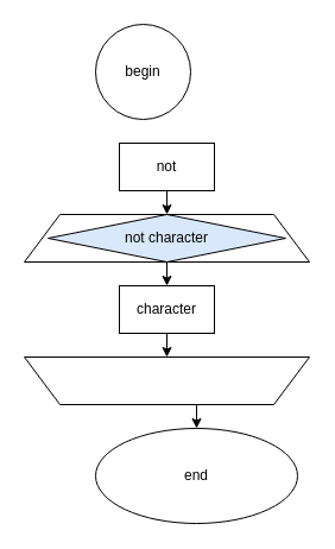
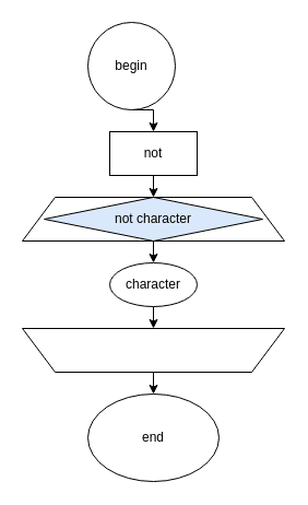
+ <mxCell id="2" style="edgeStyle=orthogonalEdgeStyle;rounded=0;orthogonalLoop=1;jettySize=auto;html=1;exitX=0.5;exitY=1;exitDx=0;exitDy=0;entryX=0.5;entryY=0;entryDx=0;entryDy=0;" parent="1" source="3" target="5" edge="1"><mxGeometry relative="1" as="geometry" /></mxCell>
- <mxCell id="7" value="character" style="rounded=0;whiteSpace=wrap;html=1;" parent="1" vertex="1"><mxGeometry x="100" y="240" width="80" height="40" as="geometry" /></mxCell>
+ <mxCell id="7" value="character" style="ellipse;whiteSpace=wrap;html=1;" parent="1" vertex="1"><mxGeometry x="100" y="240" width="80" height="40" as="geometry" /></mxCell>
- <mxCell id="13" value="end" style="ellipse;whiteSpace=wrap;html=1;" parent="1" vertex="1"><mxGeometry x="80" y="360" width="170" height="80" as="geometry" /></mxCell>
+ <mxCell id="13" value="end" style="ellipse;whiteSpace=wrap;html=1;" parent="1" vertex="1"><mxGeometry x="80" y="360" width="120" height="80" as="geometry" /></mxCell>
